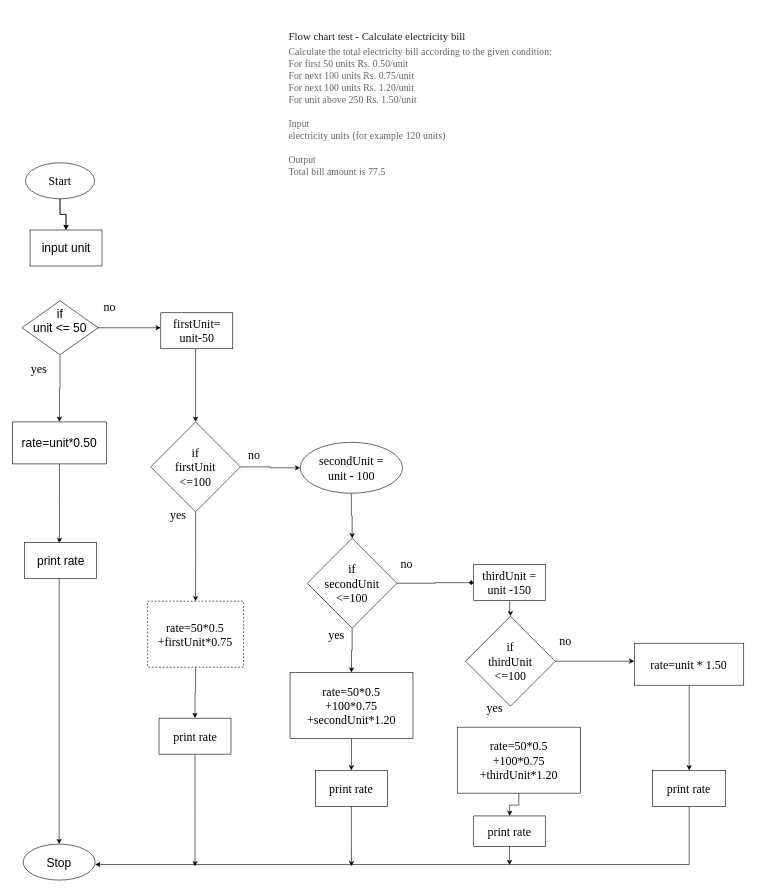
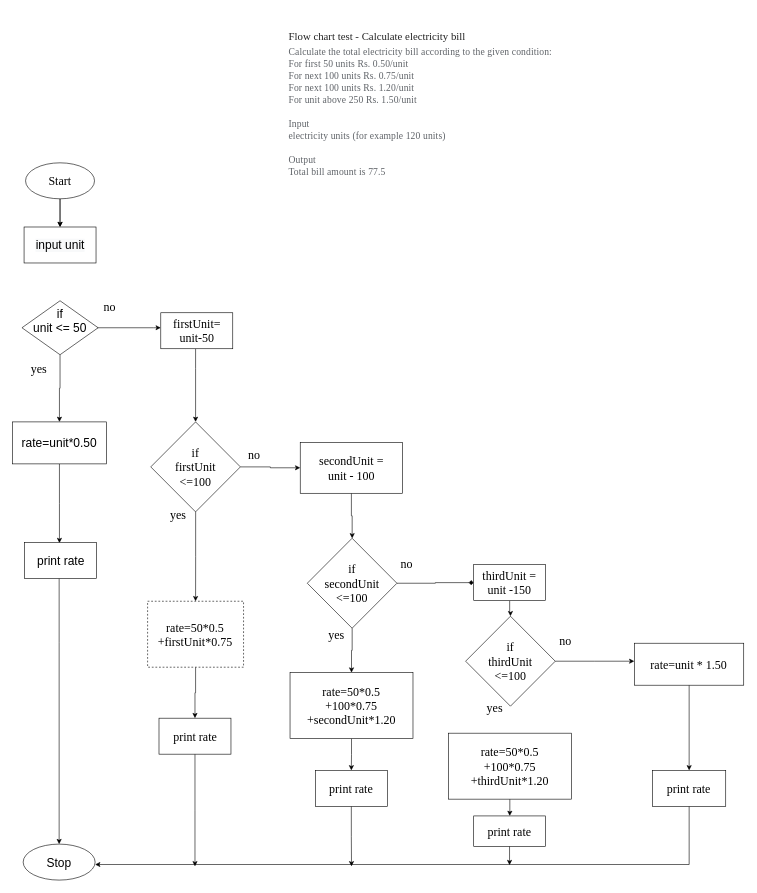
- <mxCell id="10" value="&lt;span style=&quot;color: rgb(0, 0, 0); font-family: Helvetica; font-size: 20px; font-style: normal; font-variant-ligatures: normal; font-variant-caps: normal; font-weight: 400; letter-spacing: normal; orphans: 2; text-align: center; text-indent: 0px; text-transform: none; widows: 2; word-spacing: 0px; -webkit-text-stroke-width: 0px; background-color: rgb(248, 249, 250); text-decoration-thickness: initial; text-decoration-style: initial; text-decoration-color: initial; float: none; display: inline !important;&quot;&gt;input unit&lt;/span&gt;" style="whiteSpace=wrap;html=1;fontSize=20;" parent="1" vertex="1"><mxGeometry x="49.5" y="383" width="120" height="60" as="geometry" /></mxCell>
+ <mxCell id="10" value="&lt;span style=&quot;color: rgb(0, 0, 0); font-family: Helvetica; font-size: 20px; font-style: normal; font-variant-ligatures: normal; font-variant-caps: normal; font-weight: 400; letter-spacing: normal; orphans: 2; text-align: center; text-indent: 0px; text-transform: none; widows: 2; word-spacing: 0px; -webkit-text-stroke-width: 0px; background-color: rgb(248, 249, 250); text-decoration-thickness: initial; text-decoration-style: initial; text-decoration-color: initial; float: none; display: inline !important;&quot;&gt;input unit&lt;/span&gt;" style="whiteSpace=wrap;html=1;fontSize=20;" parent="1" vertex="1"><mxGeometry x="39.5" y="378" width="120" height="60" as="geometry" /></mxCell>
- <mxCell id="22" value="secondUnit =&lt;br style=&quot;font-size: 20px;&quot;&gt;unit - 100" style="ellipse;whiteSpace=wrap;html=1;fontSize=20;fontFamily=Verdana;" parent="1" vertex="1"><mxGeometry x="499.98" y="737" width="170.52" height="85" as="geometry" /></mxCell>
+ <mxCell id="22" value="secondUnit =&lt;br style=&quot;font-size: 20px;&quot;&gt;unit - 100" style="whiteSpace=wrap;html=1;fontSize=20;fontFamily=Verdana;" parent="1" vertex="1"><mxGeometry x="499.98" y="737" width="170.52" height="85" as="geometry" /></mxCell>
- <mxCell id="47" value="rate=50*0.5&lt;br style=&quot;font-size: 20px;&quot;&gt;+100*0.75&lt;br style=&quot;font-size: 20px;&quot;&gt;+thirdUnit*1.20" style="whiteSpace=wrap;html=1;fontSize=20;fontFamily=Verdana;" parent="1" vertex="1"><mxGeometry x="762" y="1212" width="205.01" height="110" as="geometry" /></mxCell>
+ <mxCell id="47" value="rate=50*0.5&lt;br style=&quot;font-size: 20px;&quot;&gt;+100*0.75&lt;br style=&quot;font-size: 20px;&quot;&gt;+thirdUnit*1.20" style="whiteSpace=wrap;html=1;fontSize=20;fontFamily=Verdana;" parent="1" vertex="1"><mxGeometry x="747" y="1222" width="205.01" height="110" as="geometry" /></mxCell>
